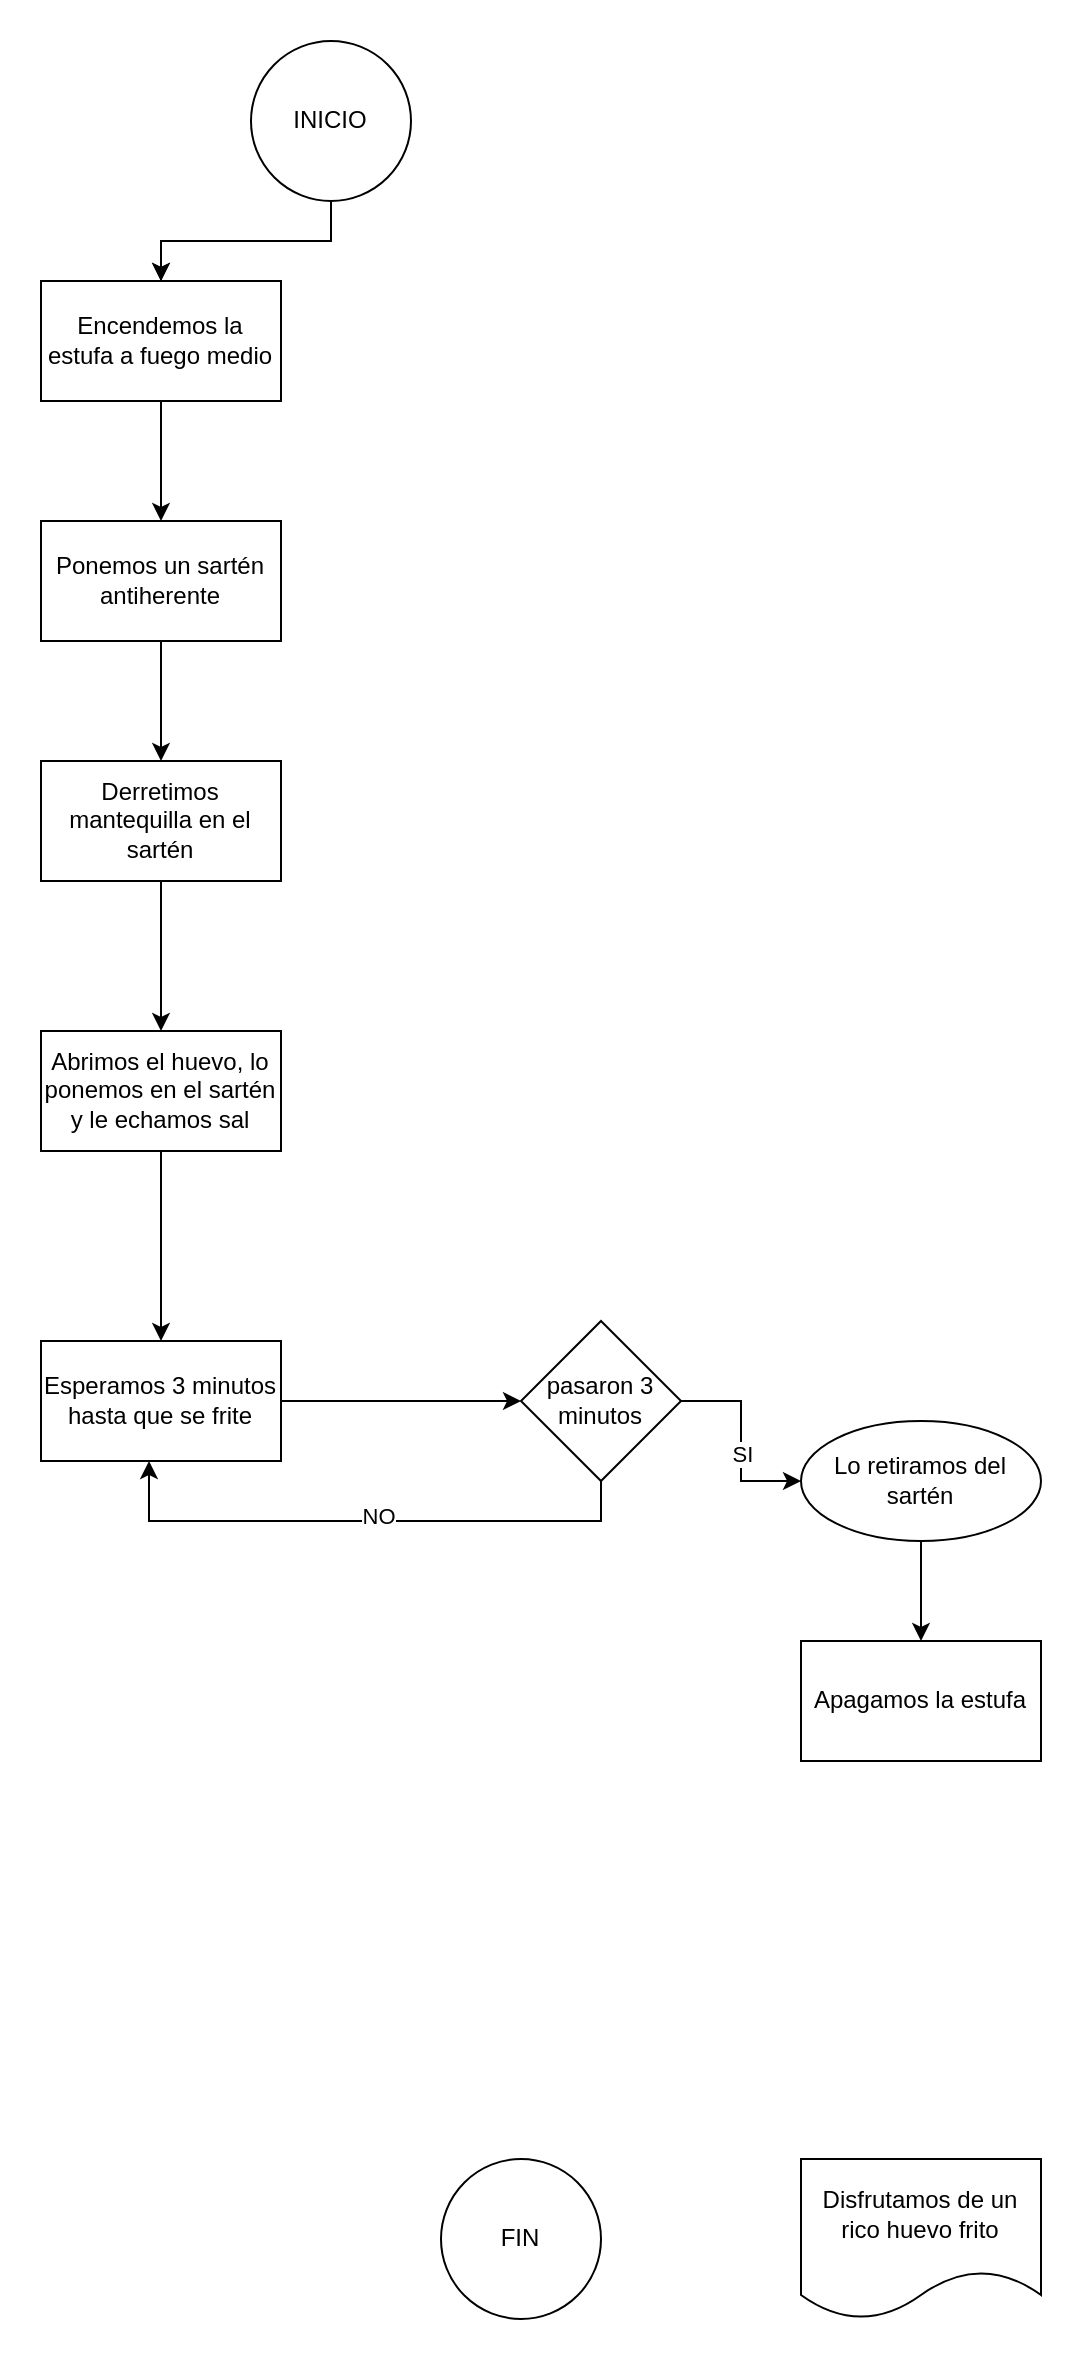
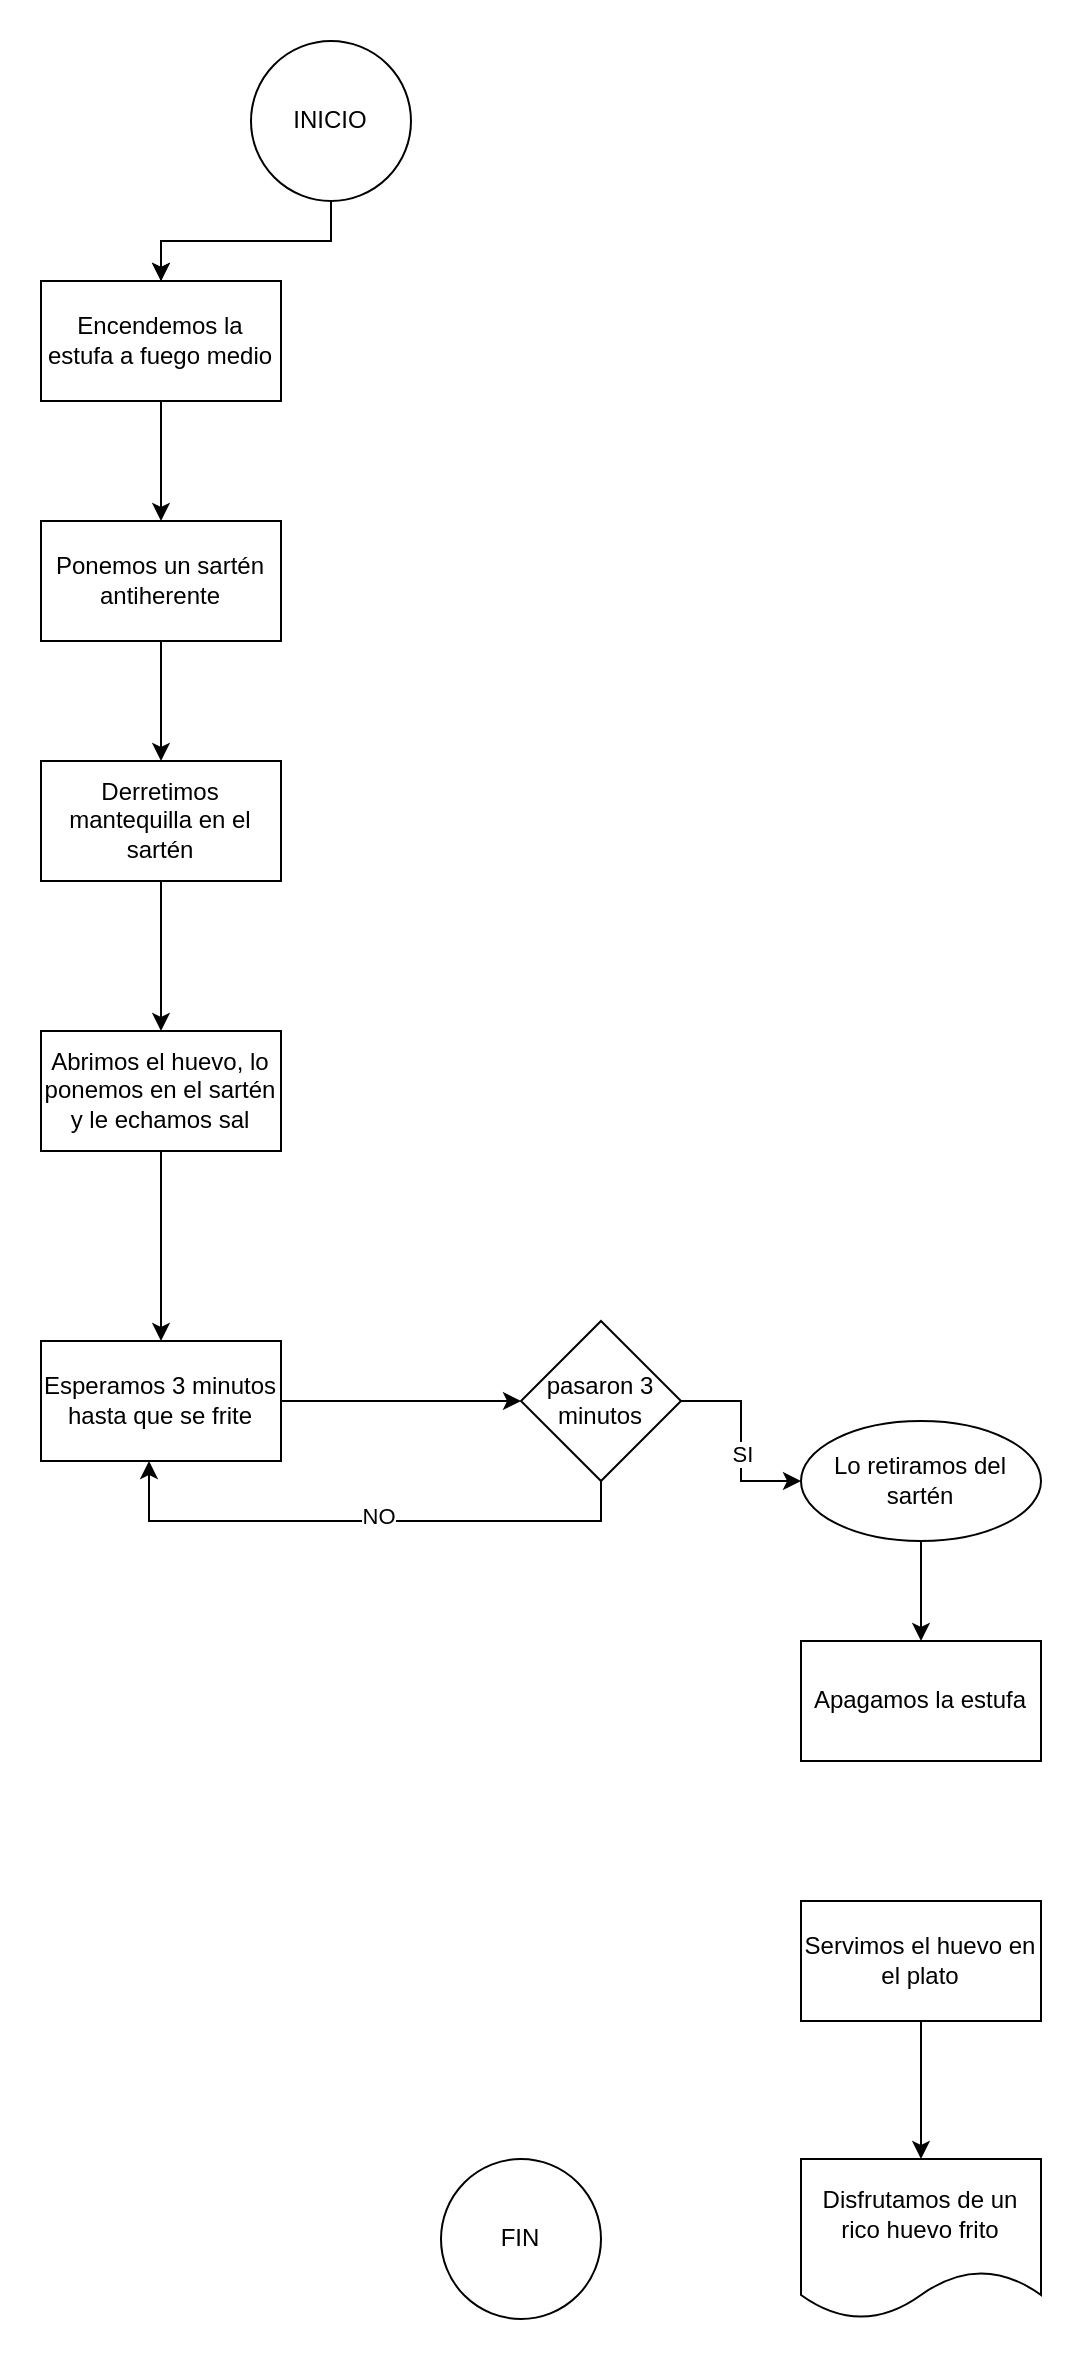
+ <mxCell id="24" value="Servimos el huevo en el plato" style="whiteSpace=wrap;html=1;rounded=0;" parent="1" vertex="1"><mxGeometry x="400" y="950" width="120" height="60" as="geometry" /></mxCell>
+ <mxCell id="23" value="" style="edgeStyle=orthogonalEdgeStyle;rounded=0;orthogonalLoop=1;jettySize=auto;html=1;" parent="1" source="24" target="25" edge="1"><mxGeometry relative="1" as="geometry" /></mxCell>
